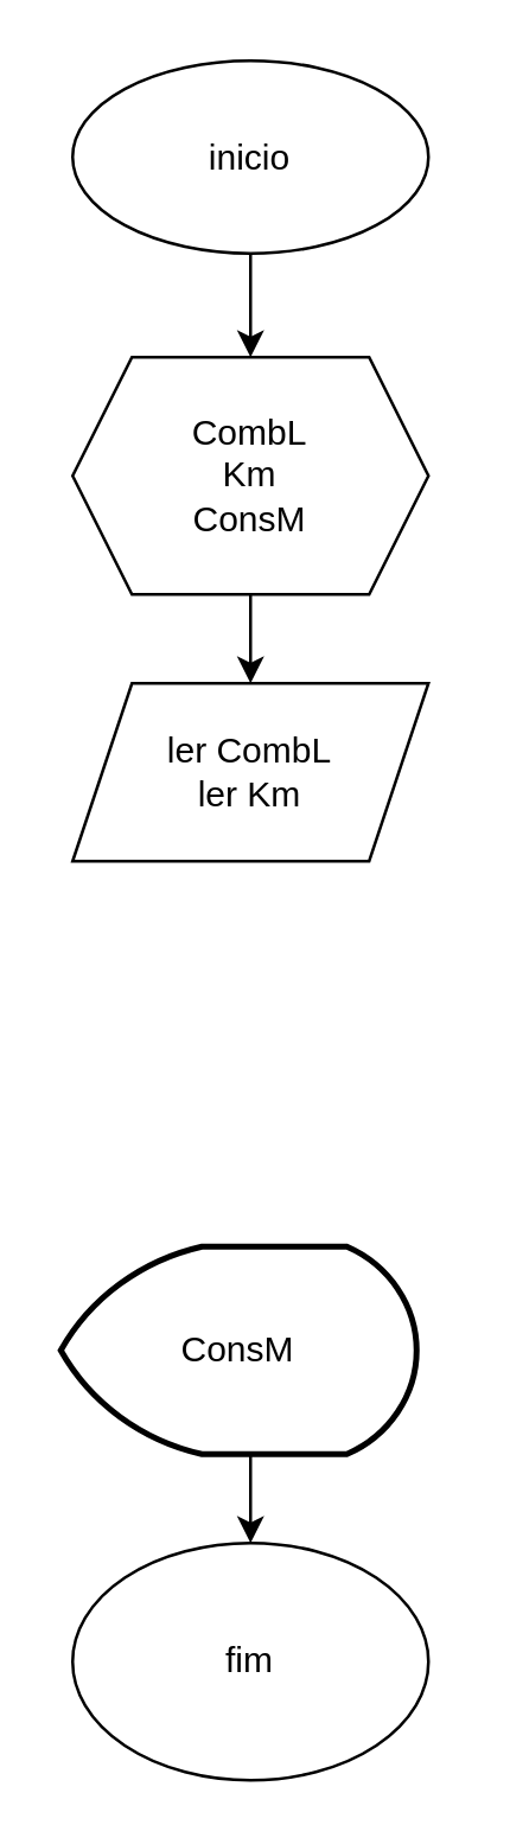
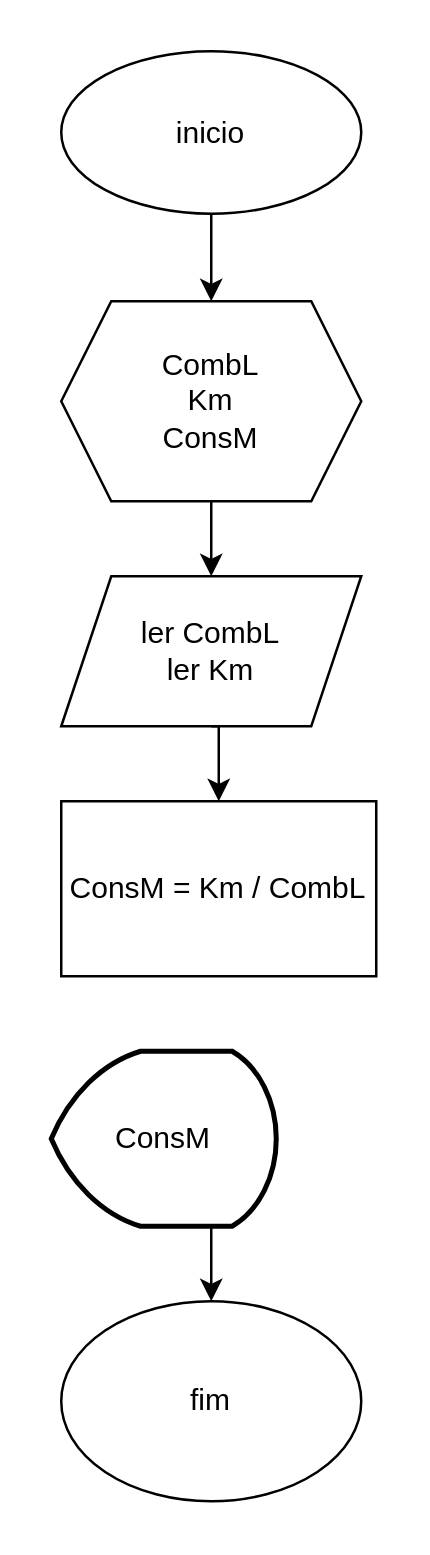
+ <mxCell id="6" style="edgeStyle=orthogonalEdgeStyle;rounded=0;orthogonalLoop=1;jettySize=auto;html=1;exitX=0.5;exitY=1;exitDx=0;exitDy=0;entryX=0.5;entryY=0;entryDx=0;entryDy=0;" edge="1" parent="1" source="7" target="8"><mxGeometry relative="1" as="geometry" /></mxCell>
+ <mxCell id="8" value="ConsM = Km / CombL" style="rounded=0;whiteSpace=wrap;html=1;" vertex="1" parent="1"><mxGeometry x="24" y="320" width="126" height="70" as="geometry" /></mxCell>
- <mxCell id="10" value="ConsM" style="strokeWidth=2;html=1;shape=mxgraph.flowchart.display;whiteSpace=wrap;" vertex="1" parent="1"><mxGeometry x="20" y="420" width="120" height="70" as="geometry" /></mxCell>
+ <mxCell id="10" value="ConsM" style="strokeWidth=2;html=1;shape=mxgraph.flowchart.display;whiteSpace=wrap;" vertex="1" parent="1"><mxGeometry x="20" y="420" width="90" height="70" as="geometry" /></mxCell>
